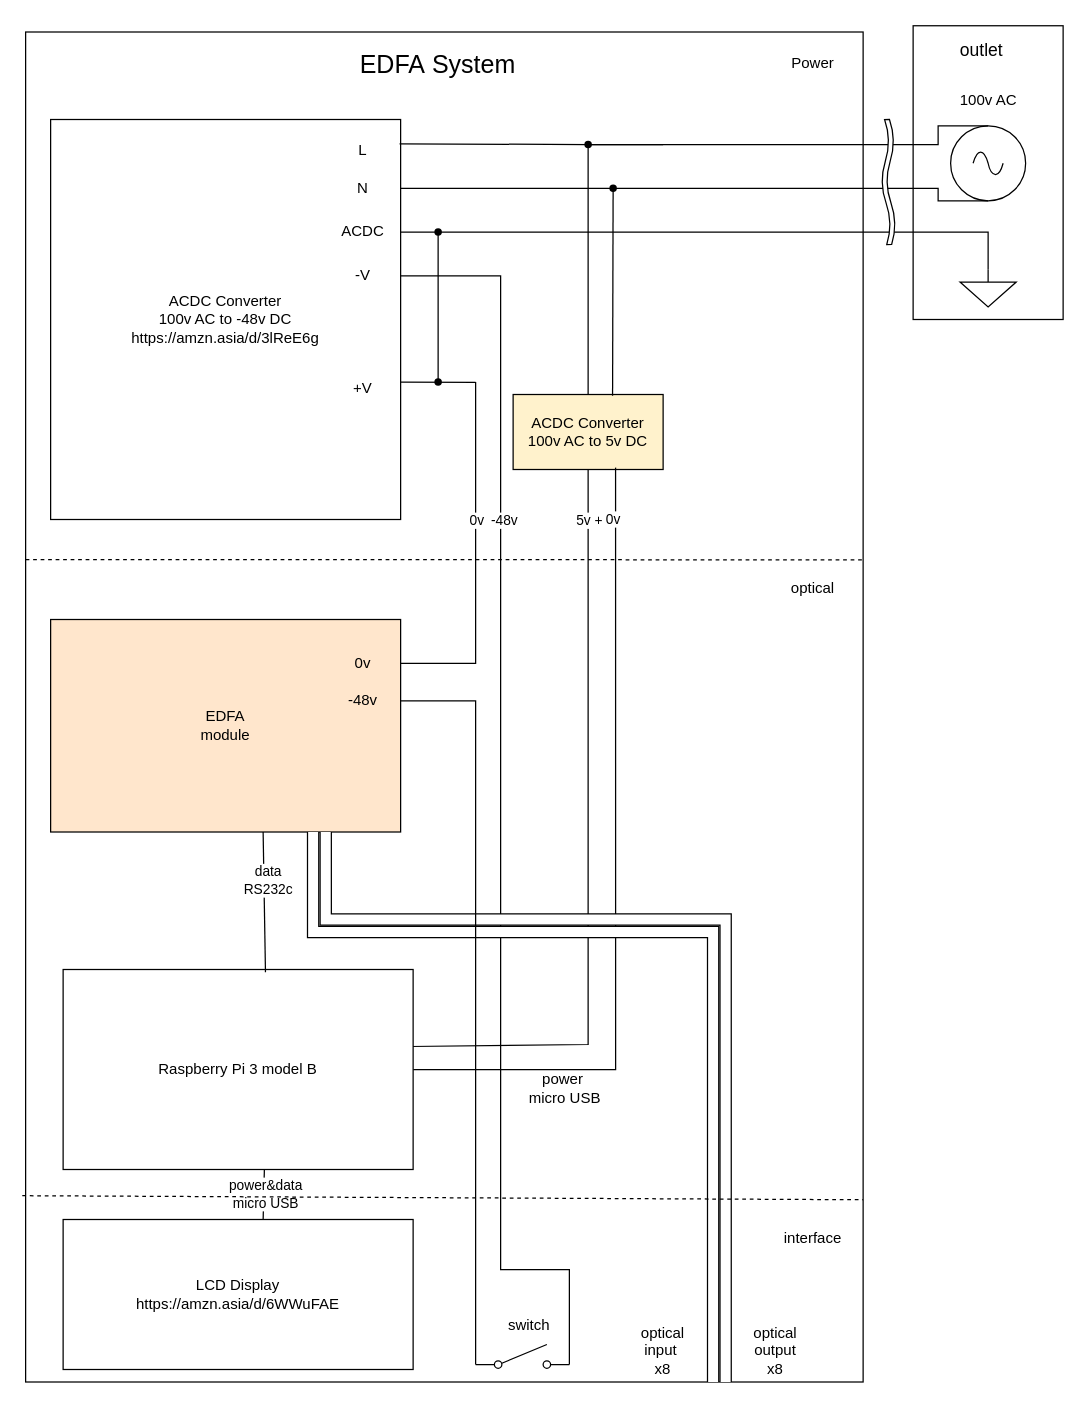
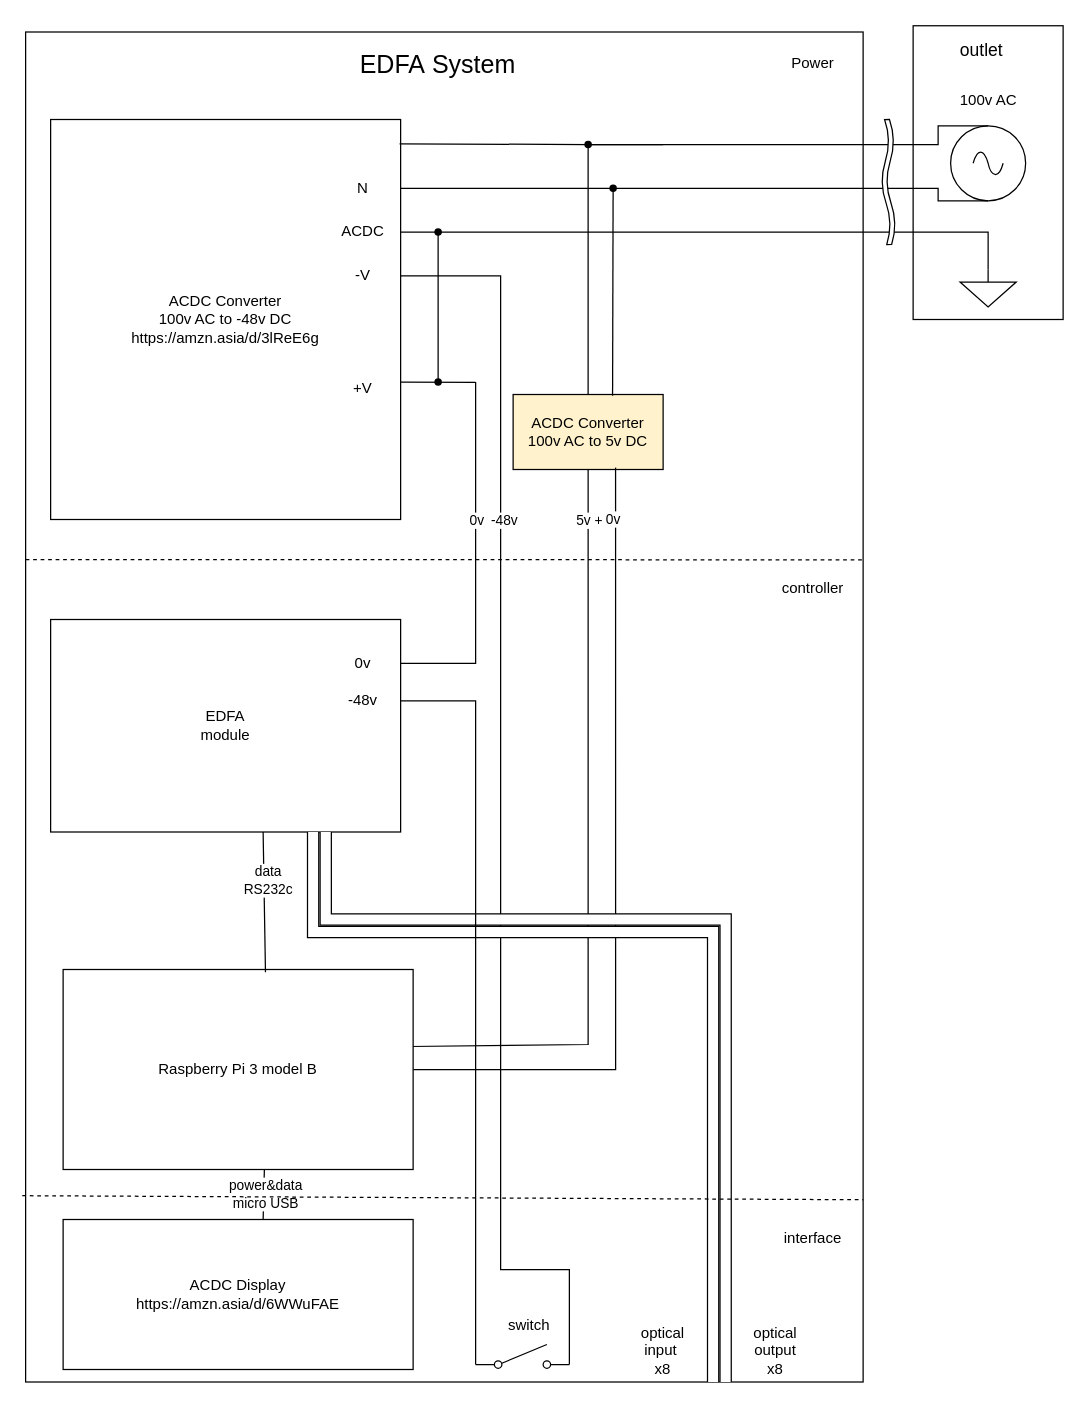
- <mxCell id="10" value="L" style="text;html=1;align=center;verticalAlign=middle;whiteSpace=wrap;rounded=0;" parent="1" vertex="1"><mxGeometry x="260" y="105" width="60" height="30" as="geometry" /></mxCell>
- <mxCell id="62" value="optical" style="text;html=1;align=center;verticalAlign=middle;whiteSpace=wrap;rounded=0;" vertex="1" parent="1"><mxGeometry x="620" y="455" width="60" height="30" as="geometry" /></mxCell>
+ <mxCell id="62" value="controller" style="text;html=1;align=center;verticalAlign=middle;whiteSpace=wrap;rounded=0;" vertex="1" parent="1"><mxGeometry x="620" y="455" width="60" height="30" as="geometry" /></mxCell>
- <mxCell id="21" value="EDFA&lt;div&gt;module&lt;/div&gt;" style="rounded=0;whiteSpace=wrap;html=1;fillColor=#ffe6cc;" parent="1" vertex="1"><mxGeometry x="40" y="495" width="280" height="170" as="geometry" /></mxCell>
+ <mxCell id="21" value="EDFA&lt;div&gt;module&lt;/div&gt;" style="rounded=0;whiteSpace=wrap;html=1;" parent="1" vertex="1"><mxGeometry x="40" y="495" width="280" height="170" as="geometry" /></mxCell>
- <mxCell id="31" value="power&lt;div&gt;&amp;nbsp;micro USB&lt;/div&gt;" style="text;html=1;align=center;verticalAlign=middle;whiteSpace=wrap;rounded=0;" parent="1" vertex="1"><mxGeometry x="400" y="855" width="100" height="30" as="geometry" /></mxCell>
- <mxCell id="34" value="LCD Display&lt;div&gt;https://amzn.asia/d/6WWuFAE&lt;br&gt;&lt;/div&gt;" style="rounded=0;whiteSpace=wrap;html=1;" parent="1" vertex="1"><mxGeometry x="50" y="975" width="280" height="120" as="geometry" /></mxCell>
+ <mxCell id="34" value="ACDC Display&lt;div&gt;https://amzn.asia/d/6WWuFAE&lt;br&gt;&lt;/div&gt;" style="rounded=0;whiteSpace=wrap;html=1;" parent="1" vertex="1"><mxGeometry x="50" y="975" width="280" height="120" as="geometry" /></mxCell>
